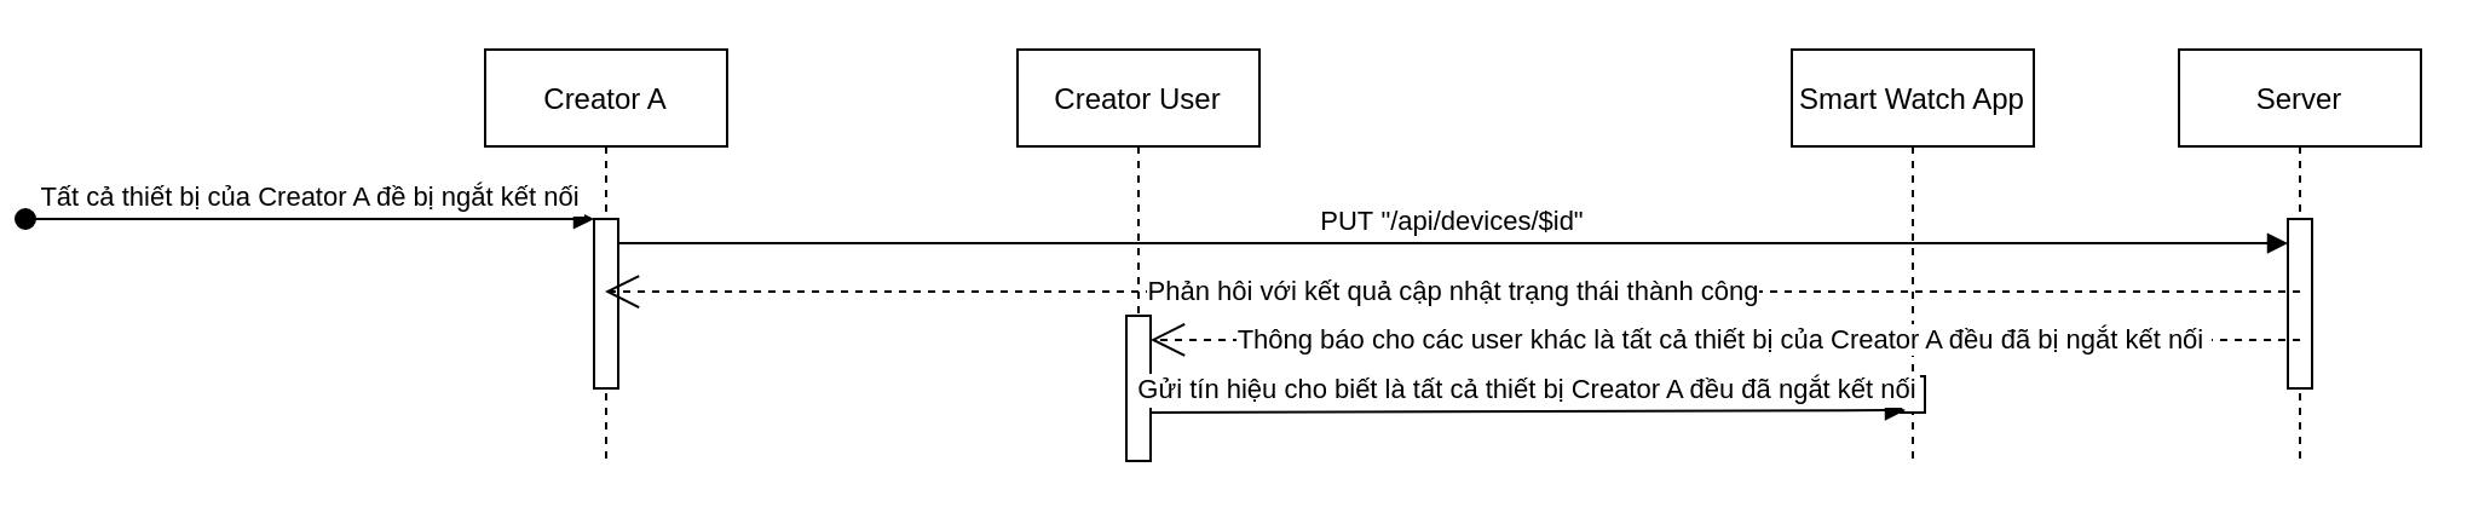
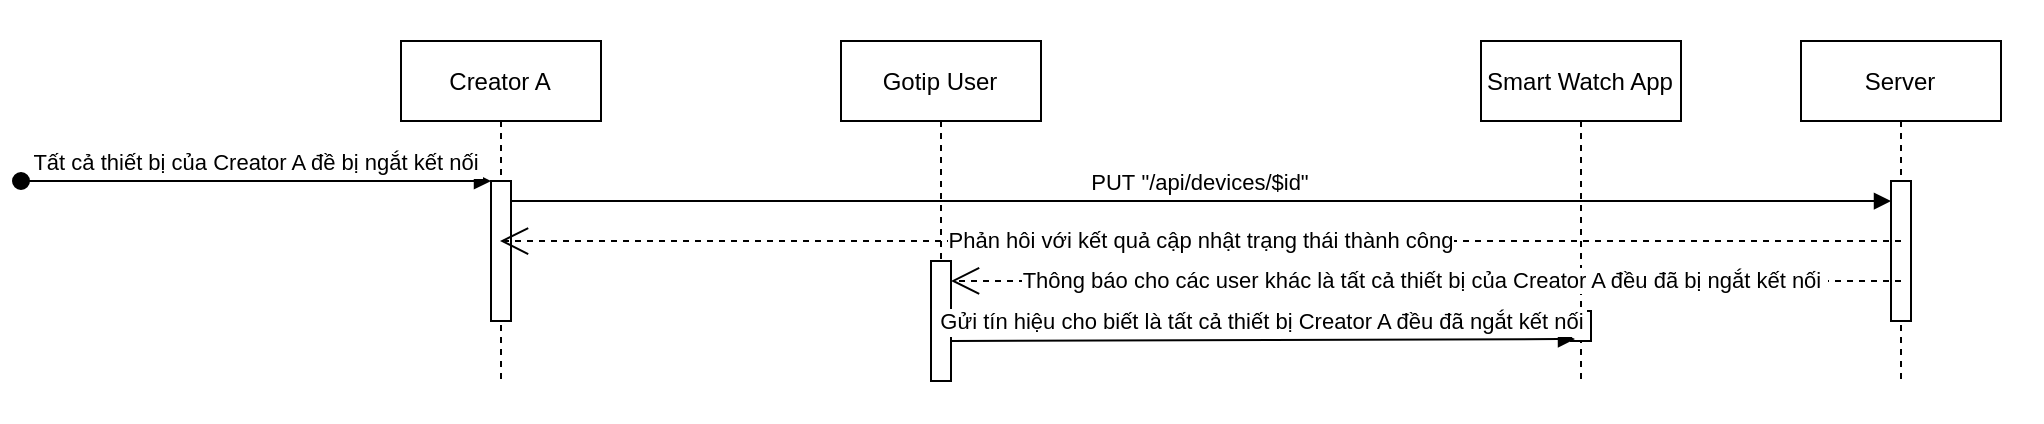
- <mxCell id="5" value="Creator User" style="shape=umlLifeline;perimeter=lifelinePerimeter;container=1;collapsible=0;recursiveResize=0;rounded=0;shadow=0;strokeWidth=1;" vertex="1" parent="1"><mxGeometry x="240" y="20" width="100" height="170" as="geometry" /></mxCell>
+ <mxCell id="5" value="Gotip User" style="shape=umlLifeline;perimeter=lifelinePerimeter;container=1;collapsible=0;recursiveResize=0;rounded=0;shadow=0;strokeWidth=1;" vertex="1" parent="1"><mxGeometry x="240" y="20" width="100" height="170" as="geometry" /></mxCell>
